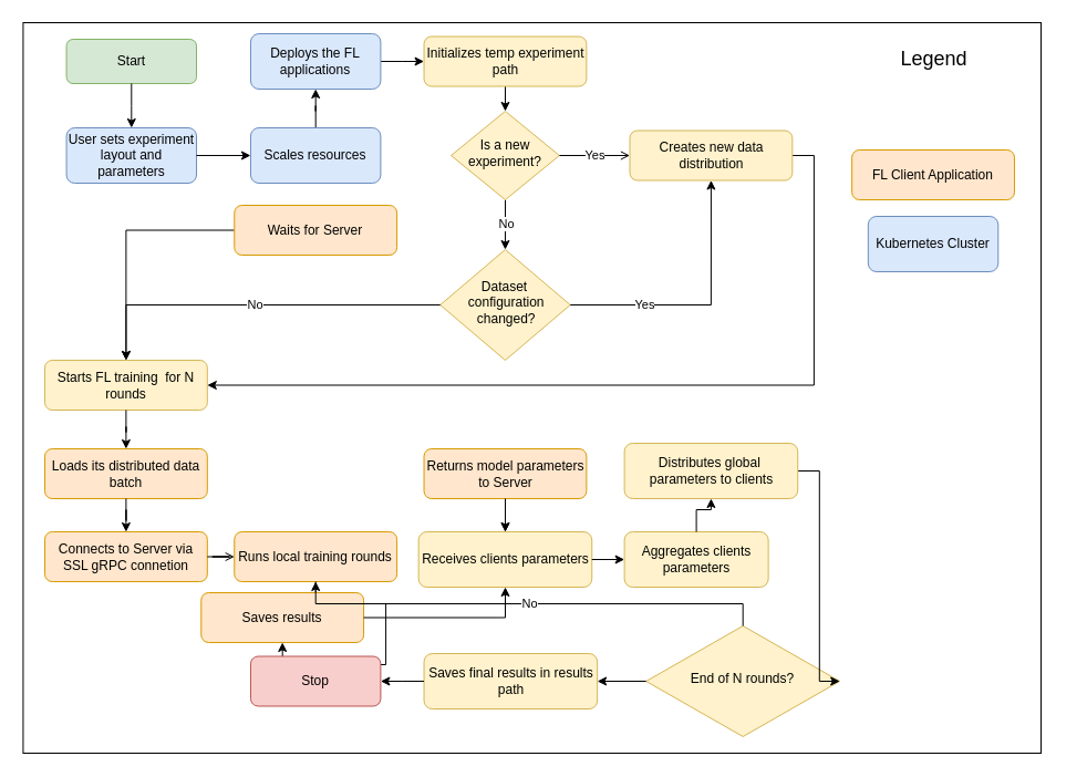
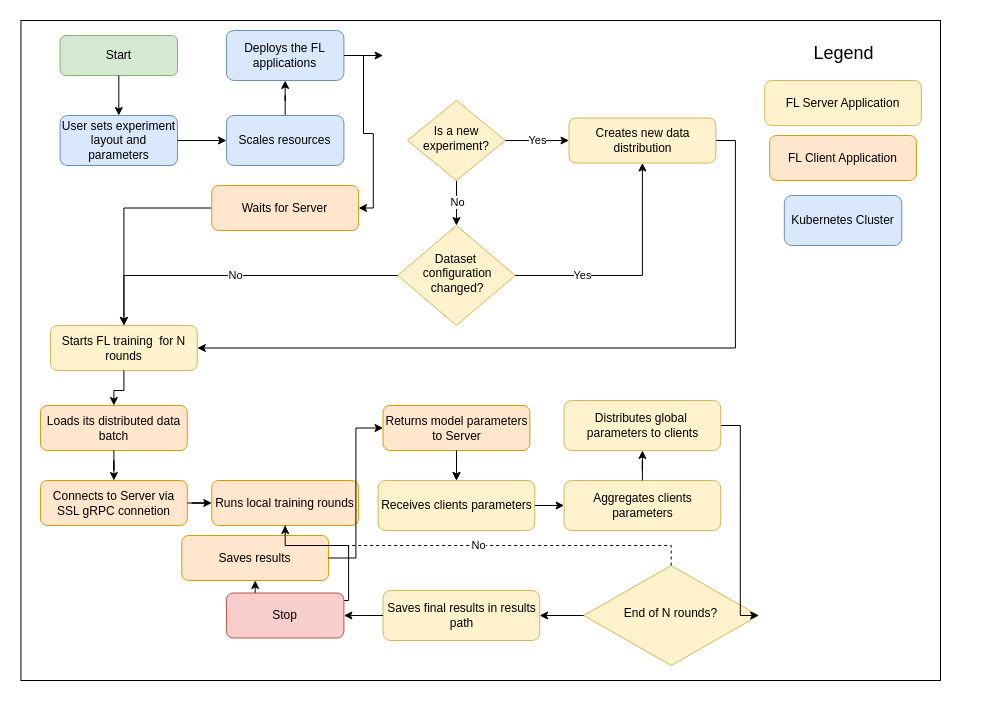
- <mxCell id="16" value="Initializes temp experiment path" style="rounded=1;whiteSpace=wrap;html=1;fontSize=12;glass=0;strokeWidth=1;shadow=0;fillColor=#fff2cc;strokeColor=#d6b656;" vertex="1" parent="2"><mxGeometry x="342.553" y="2.5" width="146.809" height="45" as="geometry" /></mxCell>
- <mxCell id="15" style="edgeStyle=orthogonalEdgeStyle;rounded=0;orthogonalLoop=1;jettySize=auto;html=1;entryX=0.5;entryY=0;entryDx=0;entryDy=0;" edge="1" parent="2" source="16" target="8"><mxGeometry relative="1" as="geometry" /></mxCell>
+ <mxCell id="51" value="FL Server Application" style="rounded=1;whiteSpace=wrap;html=1;fontSize=12;glass=0;strokeWidth=1;shadow=0;fillColor=#fff2cc;strokeColor=#d6b656;" vertex="1" parent="2"><mxGeometry x="724.255" y="50" width="156.596" height="45" as="geometry" /></mxCell>
+ <mxCell id="25" style="edgeStyle=orthogonalEdgeStyle;rounded=0;orthogonalLoop=1;jettySize=auto;html=1;entryX=1;entryY=0.5;entryDx=0;entryDy=0;" edge="1" parent="2" source="11" target="24"><mxGeometry relative="1" as="geometry"><Array as="points"><mxPoint x="322.979" y="25" /><mxPoint x="322.979" y="103" /><mxPoint x="332.766" y="103" /><mxPoint x="332.766" y="178" /></Array></mxGeometry></mxCell>
- <mxCell id="21" value="Yes" style="edgeStyle=orthogonalEdgeStyle;rounded=0;orthogonalLoop=1;jettySize=auto;html=1;entryX=0;entryY=0.5;entryDx=0;entryDy=0;endArrow=open;" edge="1" parent="2" source="8" target="20"><mxGeometry relative="1" as="geometry" /></mxCell>
+ <mxCell id="21" value="Yes" style="edgeStyle=orthogonalEdgeStyle;rounded=0;orthogonalLoop=1;jettySize=auto;html=1;entryX=0;entryY=0.5;entryDx=0;entryDy=0;" edge="1" parent="2" source="8" target="20"><mxGeometry relative="1" as="geometry" /></mxCell>
- <mxCell id="17" value="Starts FL training&amp;nbsp; for N rounds" style="rounded=1;whiteSpace=wrap;html=1;fontSize=12;glass=0;strokeWidth=1;shadow=0;fillColor=#fff2cc;strokeColor=#d6b656;" vertex="1" parent="2"><mxGeometry y="295" width="146.809" height="45" as="geometry" /></mxCell>
+ <mxCell id="17" value="Starts FL training&amp;nbsp; for N rounds" style="rounded=1;whiteSpace=wrap;html=1;fontSize=12;glass=0;strokeWidth=1;shadow=0;fillColor=#fff2cc;strokeColor=#d6b656;" vertex="1" parent="2"><mxGeometry x="10" y="295" width="146.809" height="45" as="geometry" /></mxCell>
- <mxCell id="32" style="edgeStyle=orthogonalEdgeStyle;rounded=0;orthogonalLoop=1;jettySize=auto;html=1;endArrow=open;" edge="1" parent="2" source="28" target="31"><mxGeometry relative="1" as="geometry" /></mxCell>
+ <mxCell id="32" style="edgeStyle=orthogonalEdgeStyle;rounded=0;orthogonalLoop=1;jettySize=auto;html=1;" edge="1" parent="2" source="28" target="31"><mxGeometry relative="1" as="geometry" /></mxCell>
- <mxCell id="41" value="Aggregates clients parameters" style="rounded=1;whiteSpace=wrap;html=1;fontSize=12;glass=0;strokeWidth=1;shadow=0;fillColor=#fff2cc;strokeColor=#d6b656;" vertex="1" parent="2"><mxGeometry x="523.617" y="450" width="130" height="50" as="geometry" /></mxCell>
+ <mxCell id="41" value="Aggregates clients parameters" style="rounded=1;whiteSpace=wrap;html=1;fontSize=12;glass=0;strokeWidth=1;shadow=0;fillColor=#fff2cc;strokeColor=#d6b656;" vertex="1" parent="2"><mxGeometry x="523.617" y="450" width="156.596" height="50" as="geometry" /></mxCell>
- <mxCell id="33" value="No" style="edgeStyle=orthogonalEdgeStyle;rounded=0;orthogonalLoop=1;jettySize=auto;html=1;exitX=0.5;exitY=0;exitDx=0;exitDy=0;entryX=0.5;entryY=1;entryDx=0;entryDy=0;" edge="1" parent="2" source="30" target="31"><mxGeometry relative="1" as="geometry" /></mxCell>
+ <mxCell id="33" value="No" style="edgeStyle=orthogonalEdgeStyle;rounded=0;orthogonalLoop=1;jettySize=auto;html=1;exitX=0.5;exitY=0;exitDx=0;exitDy=0;entryX=0.5;entryY=1;entryDx=0;entryDy=0;dashed=1;" edge="1" parent="2" source="30" target="31"><mxGeometry relative="1" as="geometry" /></mxCell>
- <mxCell id="38" style="edgeStyle=orthogonalEdgeStyle;rounded=0;orthogonalLoop=1;jettySize=auto;html=1;" edge="1" parent="2" source="34" target="39"><mxGeometry relative="1" as="geometry"><mxPoint x="337.66" y="397.5" as="targetPoint" /></mxGeometry></mxCell>
+ <mxCell id="38" style="edgeStyle=orthogonalEdgeStyle;rounded=0;orthogonalLoop=1;jettySize=auto;html=1;entryX=0;entryY=0.5;entryDx=0;entryDy=0;" edge="1" parent="2" source="34" target="37"><mxGeometry relative="1" as="geometry"><mxPoint x="337.66" y="397.5" as="targetPoint" /></mxGeometry></mxCell>
